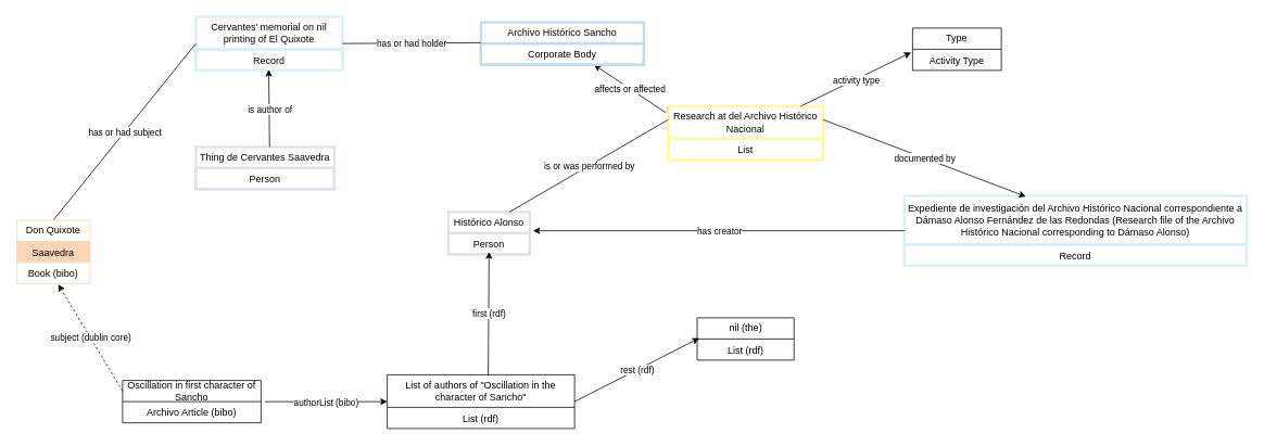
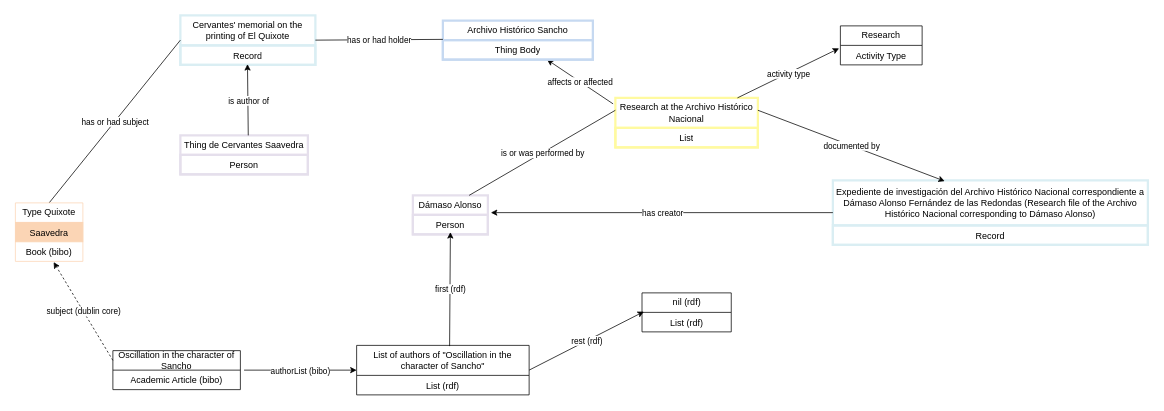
- <mxCell id="20" value="Cervantes' memorial on nil printing of El Quixote" style="swimlane;fontStyle=0;childLayout=stackLayout;horizontal=1;startSize=40;strokeColor=#DAEEF3;strokeWidth=3;fillColor=none;horizontalStack=0;resizeParent=1;resizeParentMax=0;resizeLast=0;collapsible=1;marginBottom=0;whiteSpace=wrap;html=1;" parent="1" vertex="1"><mxGeometry x="240" y="20" width="180" height="66" as="geometry" /></mxCell>
+ <mxCell id="20" value="Cervantes' memorial on the printing of El Quixote" style="swimlane;fontStyle=0;childLayout=stackLayout;horizontal=1;startSize=40;strokeColor=#DAEEF3;strokeWidth=3;fillColor=none;horizontalStack=0;resizeParent=1;resizeParentMax=0;resizeLast=0;collapsible=1;marginBottom=0;whiteSpace=wrap;html=1;" parent="1" vertex="1"><mxGeometry x="240" y="20" width="180" height="66" as="geometry" /></mxCell>
- <mxCell id="45" value="Type" style="swimlane;fontStyle=0;childLayout=stackLayout;horizontal=1;startSize=26;fillColor=none;horizontalStack=0;resizeParent=1;resizeParentMax=0;resizeLast=0;collapsible=1;marginBottom=0;whiteSpace=wrap;html=1;" parent="1" vertex="1"><mxGeometry x="1120" y="34" width="109" height="52" as="geometry" /></mxCell>
+ <mxCell id="45" value="Research" style="swimlane;fontStyle=0;childLayout=stackLayout;horizontal=1;startSize=26;fillColor=none;horizontalStack=0;resizeParent=1;resizeParentMax=0;resizeLast=0;collapsible=1;marginBottom=0;whiteSpace=wrap;html=1;" parent="1" vertex="1"><mxGeometry x="1120" y="34" width="109" height="52" as="geometry" /></mxCell>
- <mxCell id="19" value="Corporate Body" style="text;strokeColor=#C6D9F1;strokeWidth=3;fillColor=none;align=center;verticalAlign=top;spacingLeft=4;spacingRight=4;overflow=hidden;rotatable=0;points=[[0,0.5],[1,0.5]];portConstraint=eastwest;whiteSpace=wrap;html=1;" parent="18" vertex="1"><mxGeometry y="26" width="200" height="26" as="geometry" /></mxCell>
+ <mxCell id="19" value="Thing Body" style="text;strokeColor=#C6D9F1;strokeWidth=3;fillColor=none;align=center;verticalAlign=top;spacingLeft=4;spacingRight=4;overflow=hidden;rotatable=0;points=[[0,0.5],[1,0.5]];portConstraint=eastwest;whiteSpace=wrap;html=1;" parent="18" vertex="1"><mxGeometry y="26" width="200" height="26" as="geometry" /></mxCell>
- <mxCell id="4" value="Research at del Archivo Histórico Nacional" style="swimlane;fontStyle=0;childLayout=stackLayout;horizontal=1;startSize=40;strokeColor=#FFFAA0;strokeWidth=3;fillColor=none;horizontalStack=0;resizeParent=1;resizeParentMax=0;resizeLast=0;collapsible=1;marginBottom=0;whiteSpace=wrap;html=1;" parent="1" vertex="1"><mxGeometry x="820" y="130" width="190" height="66" as="geometry" /></mxCell>
+ <mxCell id="4" value="Research at the Archivo Histórico Nacional" style="swimlane;fontStyle=0;childLayout=stackLayout;horizontal=1;startSize=40;strokeColor=#FFFAA0;strokeWidth=3;fillColor=none;horizontalStack=0;resizeParent=1;resizeParentMax=0;resizeLast=0;collapsible=1;marginBottom=0;whiteSpace=wrap;html=1;" parent="1" vertex="1"><mxGeometry x="820" y="130" width="190" height="66" as="geometry" /></mxCell>
- <mxCell id="2" value="Histórico Alonso" style="swimlane;fontStyle=0;childLayout=stackLayout;horizontal=1;startSize=26;strokeColor=#E5DFEC;strokeWidth=3;fillColor=none;horizontalStack=0;resizeParent=1;resizeParentMax=0;resizeLast=0;collapsible=1;marginBottom=0;whiteSpace=wrap;html=1;" parent="1" vertex="1"><mxGeometry x="550" y="260" width="100" height="52" as="geometry" /></mxCell>
+ <mxCell id="2" value="Dámaso Alonso" style="swimlane;fontStyle=0;childLayout=stackLayout;horizontal=1;startSize=26;strokeColor=#E5DFEC;strokeWidth=3;fillColor=none;horizontalStack=0;resizeParent=1;resizeParentMax=0;resizeLast=0;collapsible=1;marginBottom=0;whiteSpace=wrap;html=1;" parent="1" vertex="1"><mxGeometry x="550" y="260" width="100" height="52" as="geometry" /></mxCell>
- <mxCell id="32" value="Don Quixote" style="swimlane;fontStyle=0;childLayout=stackLayout;horizontal=1;startSize=26;strokeColor=#FBD5B5;fillColor=none;horizontalStack=0;resizeParent=1;resizeParentMax=0;resizeLast=0;collapsible=1;marginBottom=0;whiteSpace=wrap;html=1;" parent="1" vertex="1"><mxGeometry x="20" y="270" width="90" height="78" as="geometry" /></mxCell>
+ <mxCell id="32" value="Type Quixote" style="swimlane;fontStyle=0;childLayout=stackLayout;horizontal=1;startSize=26;strokeColor=#FBD5B5;fillColor=none;horizontalStack=0;resizeParent=1;resizeParentMax=0;resizeLast=0;collapsible=1;marginBottom=0;whiteSpace=wrap;html=1;" parent="1" vertex="1"><mxGeometry x="20" y="270" width="90" height="78" as="geometry" /></mxCell>
- <mxCell id="43" value="nil (the)" style="swimlane;fontStyle=0;childLayout=stackLayout;horizontal=1;startSize=26;fillColor=none;horizontalStack=0;resizeParent=1;resizeParentMax=0;resizeLast=0;collapsible=1;marginBottom=0;whiteSpace=wrap;html=1;" parent="1" vertex="1"><mxGeometry x="855.5" y="390" width="119" height="52" as="geometry" /></mxCell>
+ <mxCell id="43" value="nil (rdf)" style="swimlane;fontStyle=0;childLayout=stackLayout;horizontal=1;startSize=26;fillColor=none;horizontalStack=0;resizeParent=1;resizeParentMax=0;resizeLast=0;collapsible=1;marginBottom=0;whiteSpace=wrap;html=1;" parent="1" vertex="1"><mxGeometry x="855.5" y="390" width="119" height="52" as="geometry" /></mxCell>
- <mxCell id="28" value="Oscillation in first character of Sancho" style="swimlane;fontStyle=0;childLayout=stackLayout;horizontal=1;startSize=26;fillColor=none;horizontalStack=0;resizeParent=1;resizeParentMax=0;resizeLast=0;collapsible=1;marginBottom=0;whiteSpace=wrap;html=1;" parent="1" vertex="1"><mxGeometry x="150" y="467" width="170" height="52" as="geometry"><mxRectangle x="981" y="570" width="50" height="40" as="alternateBounds" /></mxGeometry></mxCell>
+ <mxCell id="28" value="Oscillation in the character of Sancho" style="swimlane;fontStyle=0;childLayout=stackLayout;horizontal=1;startSize=26;fillColor=none;horizontalStack=0;resizeParent=1;resizeParentMax=0;resizeLast=0;collapsible=1;marginBottom=0;whiteSpace=wrap;html=1;" parent="1" vertex="1"><mxGeometry x="150" y="467" width="170" height="52" as="geometry"><mxRectangle x="981" y="570" width="50" height="40" as="alternateBounds" /></mxGeometry></mxCell>
- <mxCell id="29" value="&lt;div&gt;Archivo Article (bibo)&lt;/div&gt;" style="text;strokeColor=none;fillColor=none;align=center;verticalAlign=top;spacingLeft=4;spacingRight=4;overflow=hidden;rotatable=0;points=[[0,0.5],[1,0.5]];portConstraint=eastwest;whiteSpace=wrap;html=1;" parent="28" vertex="1"><mxGeometry y="26" width="170" height="26" as="geometry" /></mxCell>
+ <mxCell id="29" value="&lt;div&gt;Academic Article (bibo)&lt;/div&gt;" style="text;strokeColor=none;fillColor=none;align=center;verticalAlign=top;spacingLeft=4;spacingRight=4;overflow=hidden;rotatable=0;points=[[0,0.5],[1,0.5]];portConstraint=eastwest;whiteSpace=wrap;html=1;" parent="28" vertex="1"><mxGeometry y="26" width="170" height="26" as="geometry" /></mxCell>
